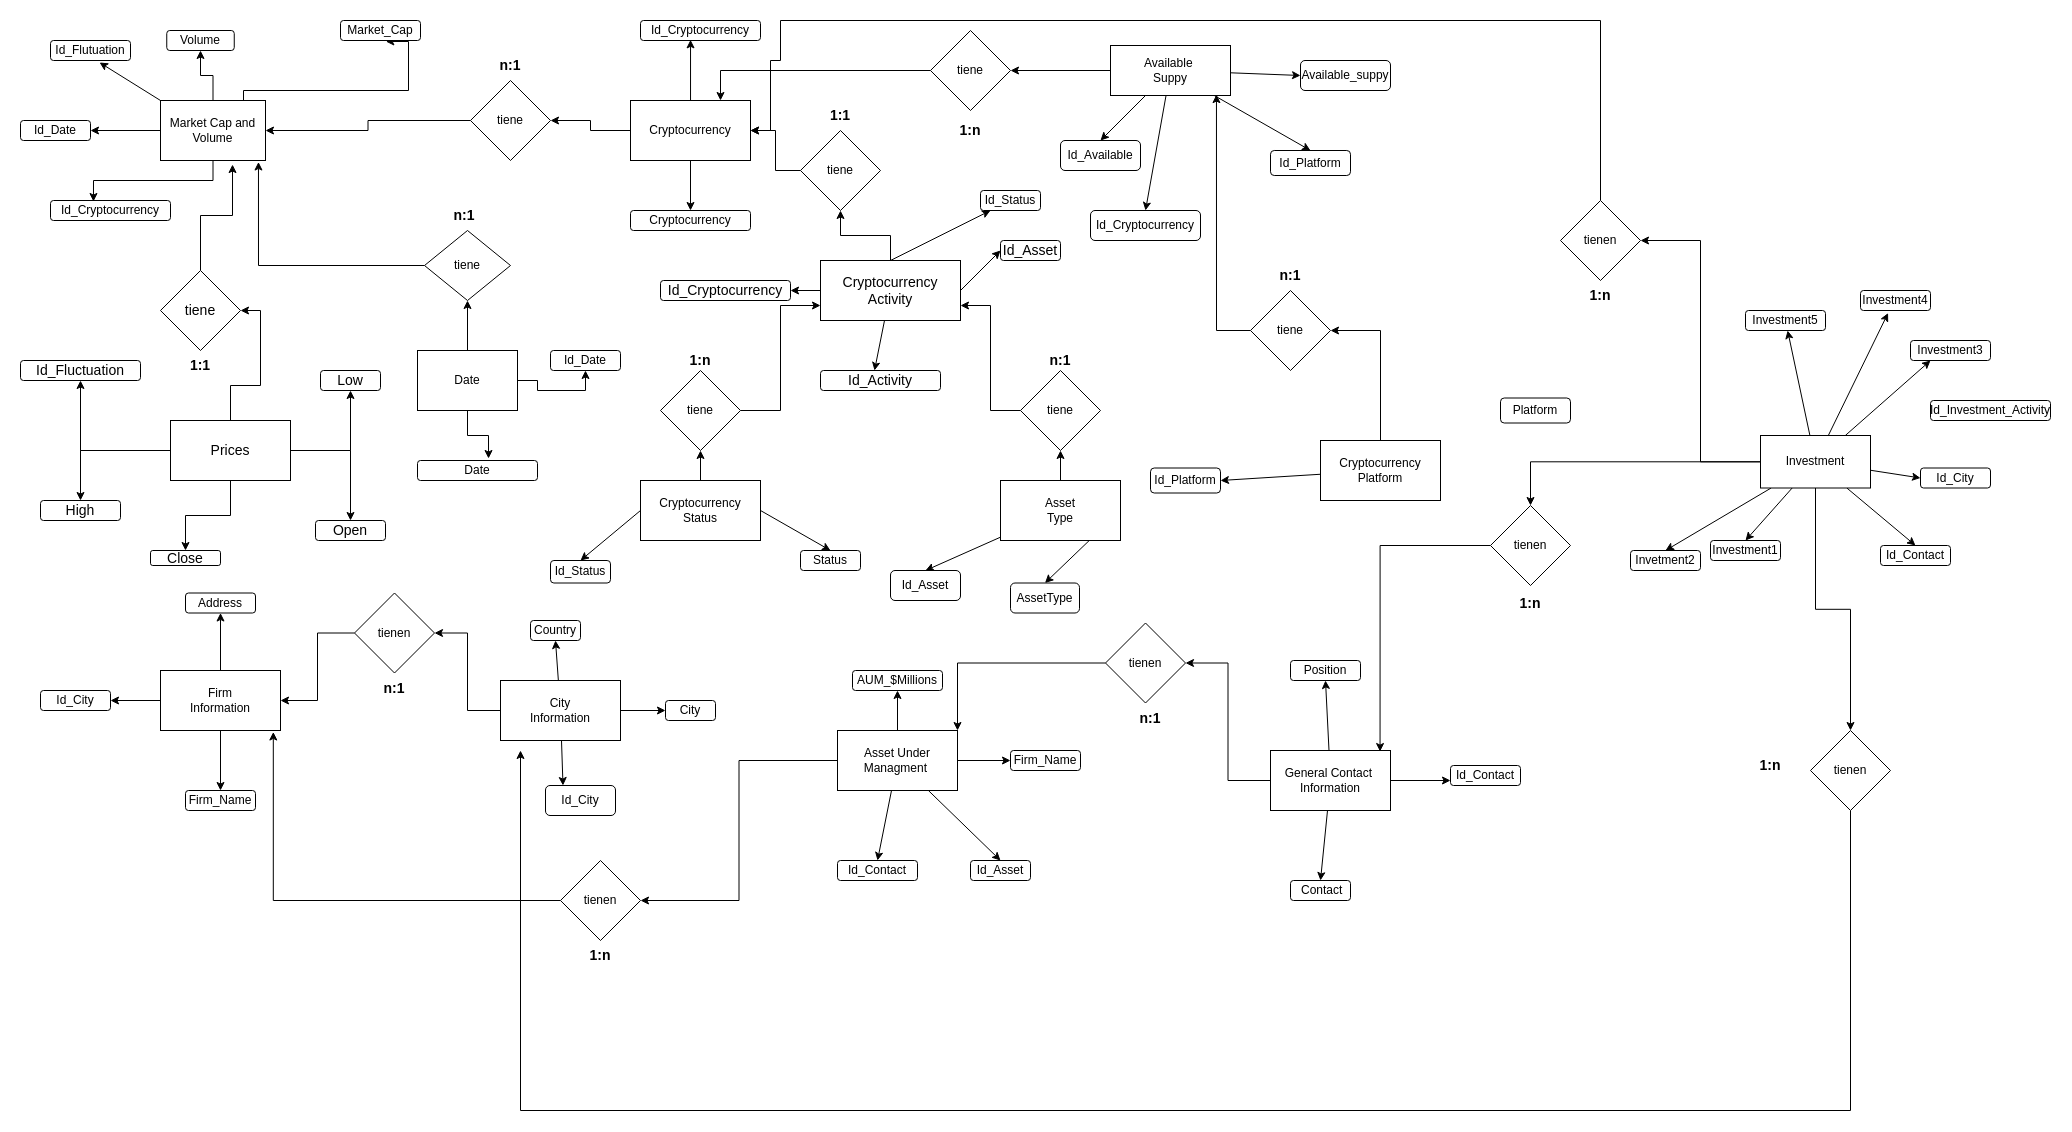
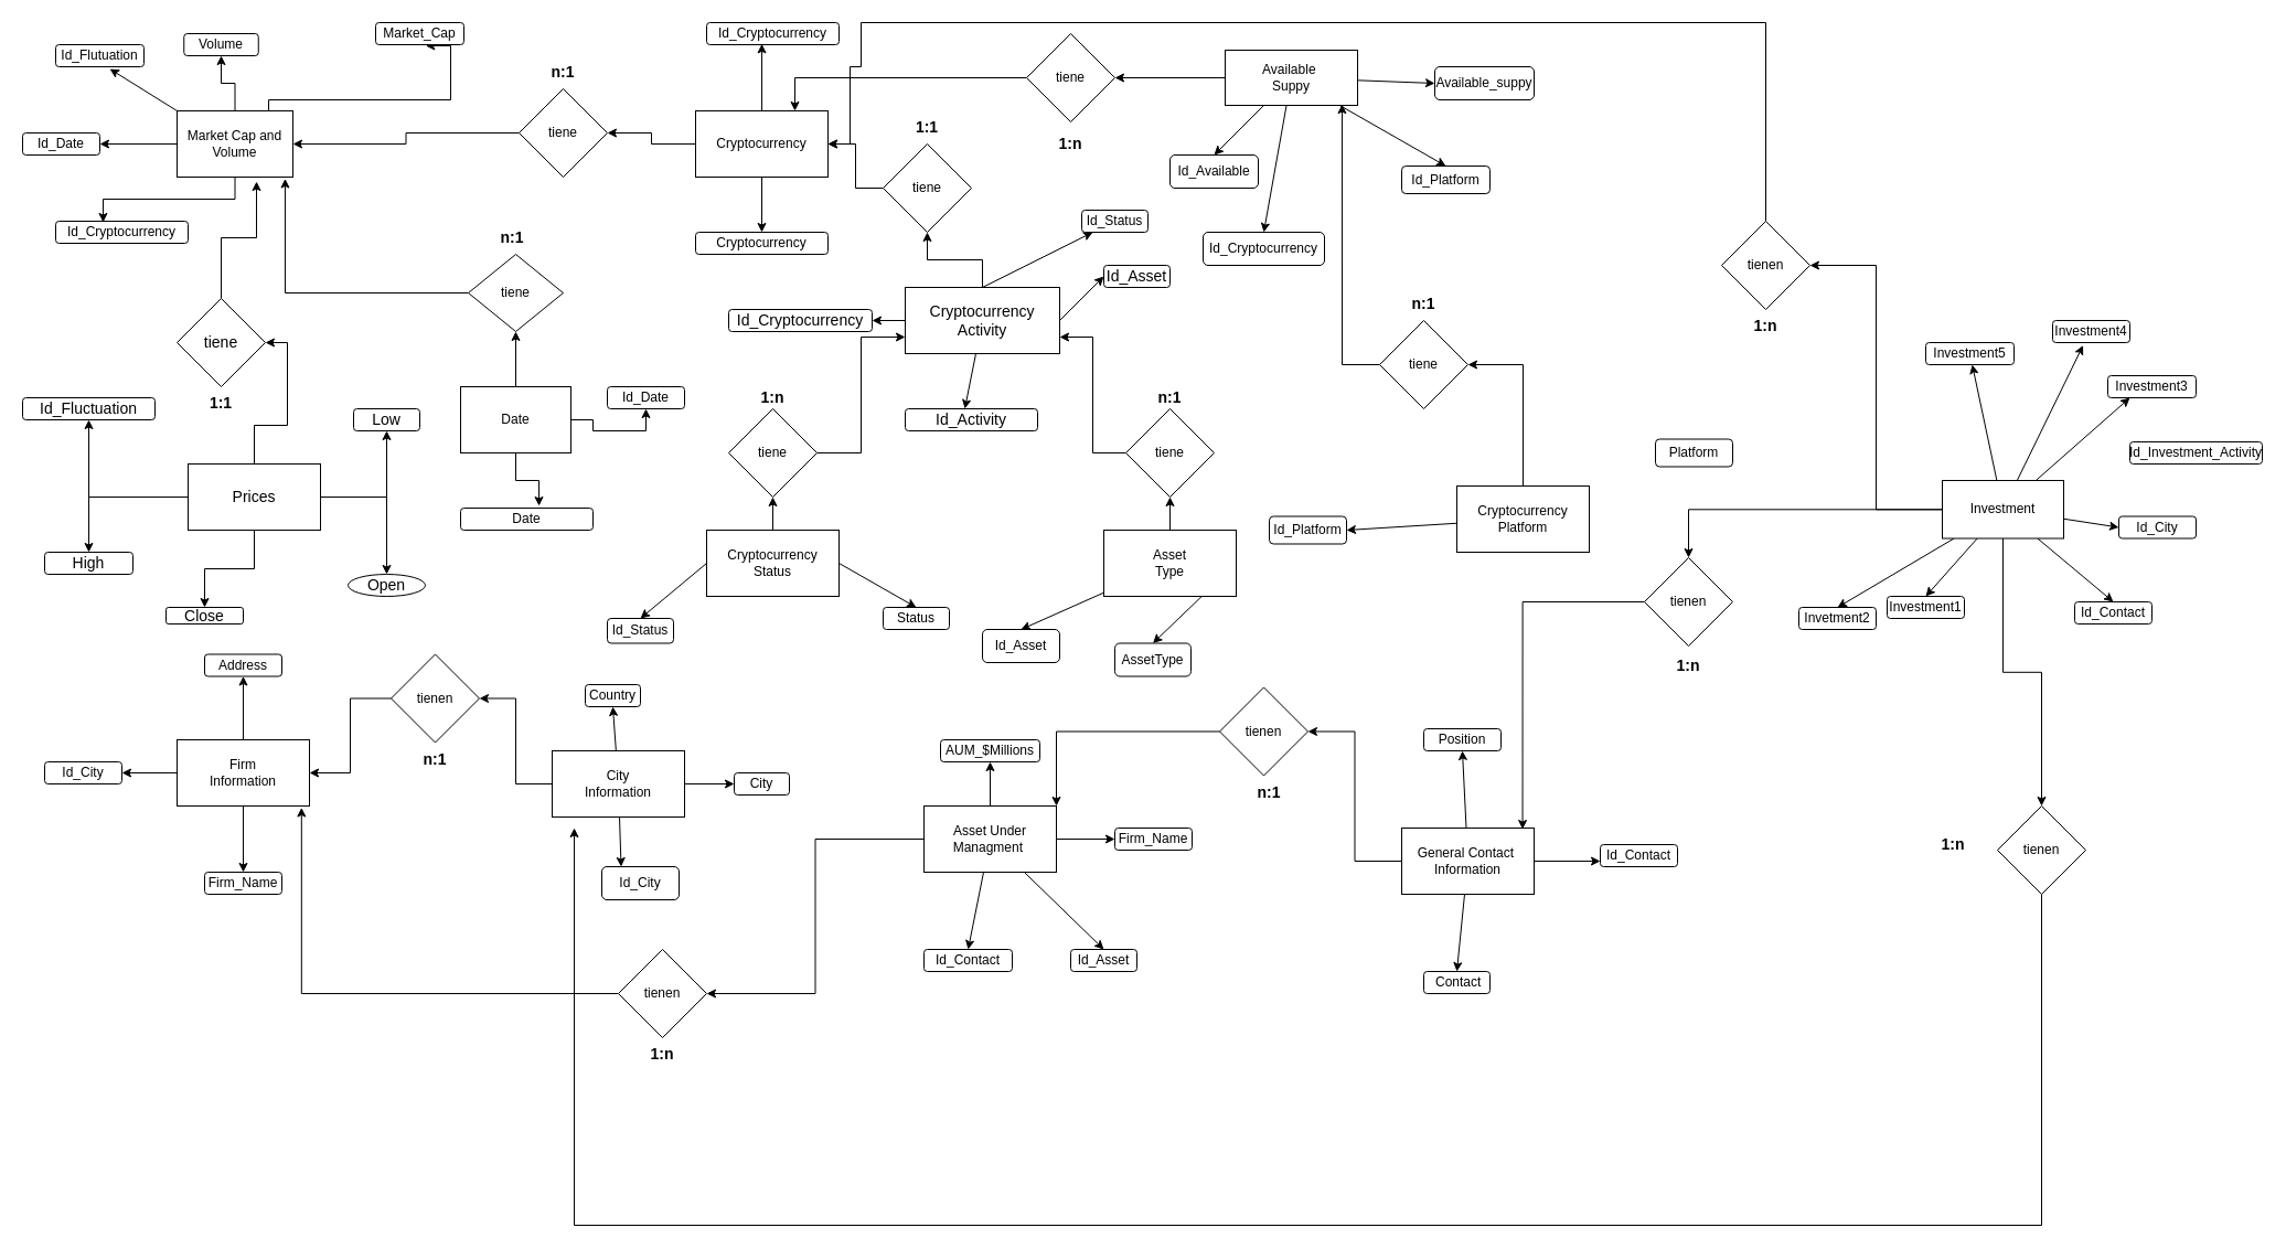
- <mxCell id="44" value="Open" style="rounded=1;whiteSpace=wrap;html=1;fontSize=14;" parent="1" vertex="1"><mxGeometry x="315" y="520" width="70" height="20" as="geometry" /></mxCell>
+ <mxCell id="44" value="Open" style="ellipse;whiteSpace=wrap;html=1;fontSize=14;" parent="1" vertex="1"><mxGeometry x="315" y="520" width="70" height="20" as="geometry" /></mxCell>
